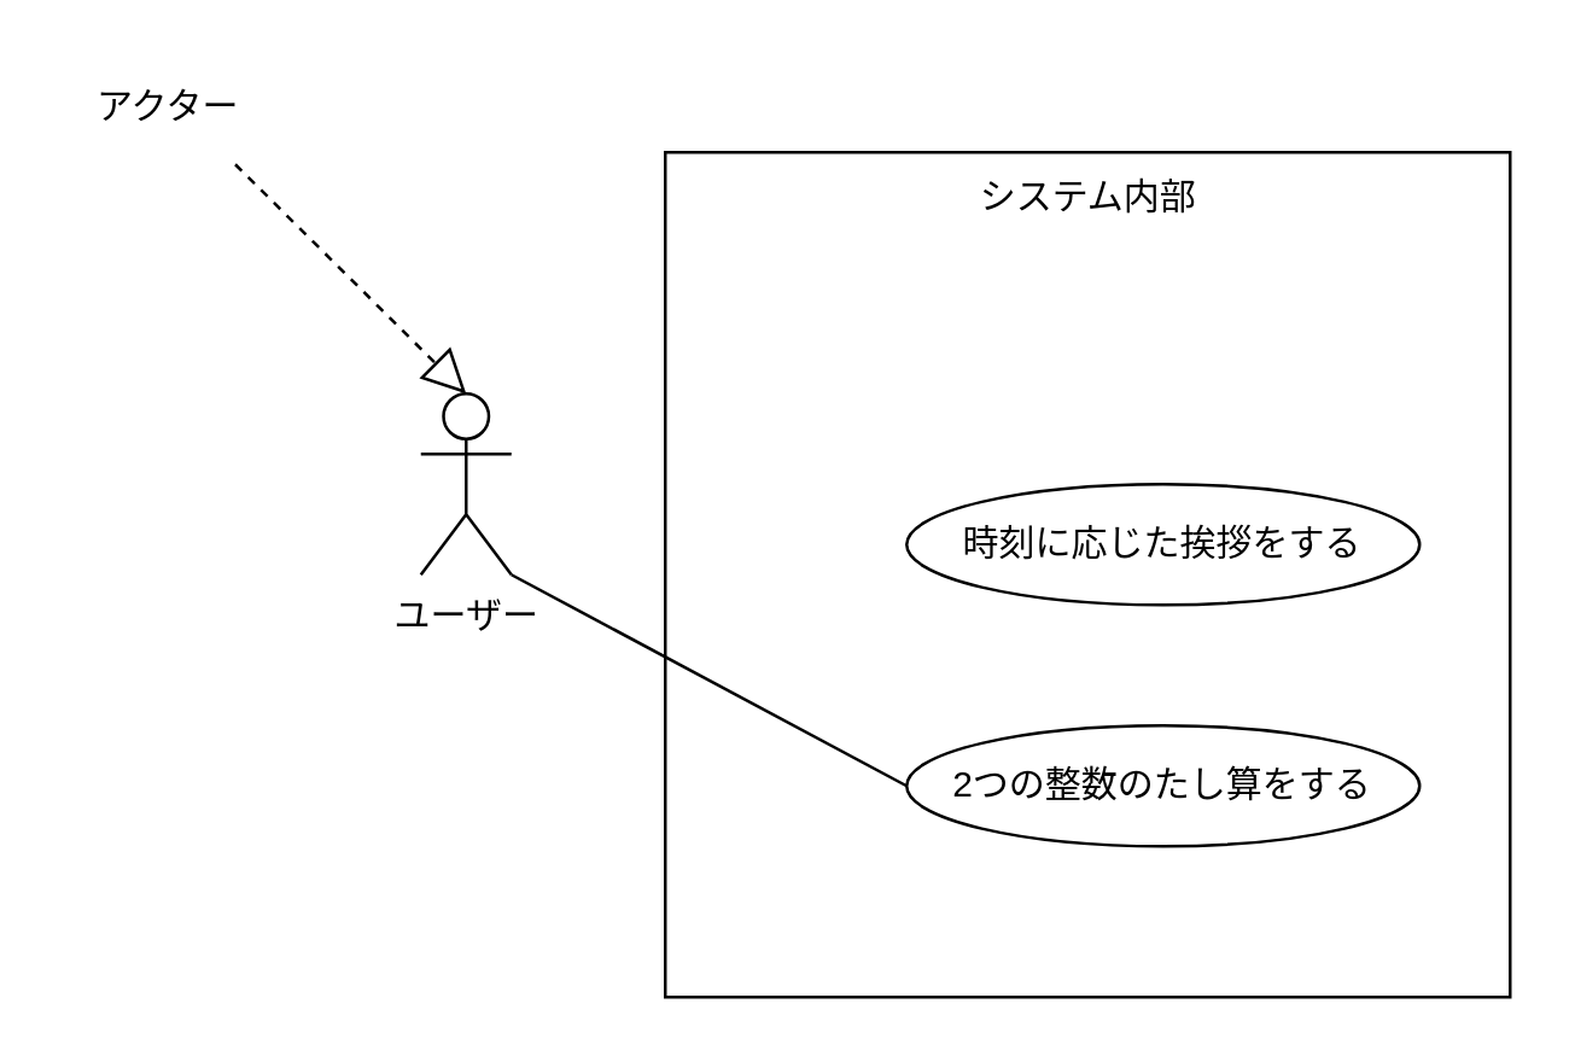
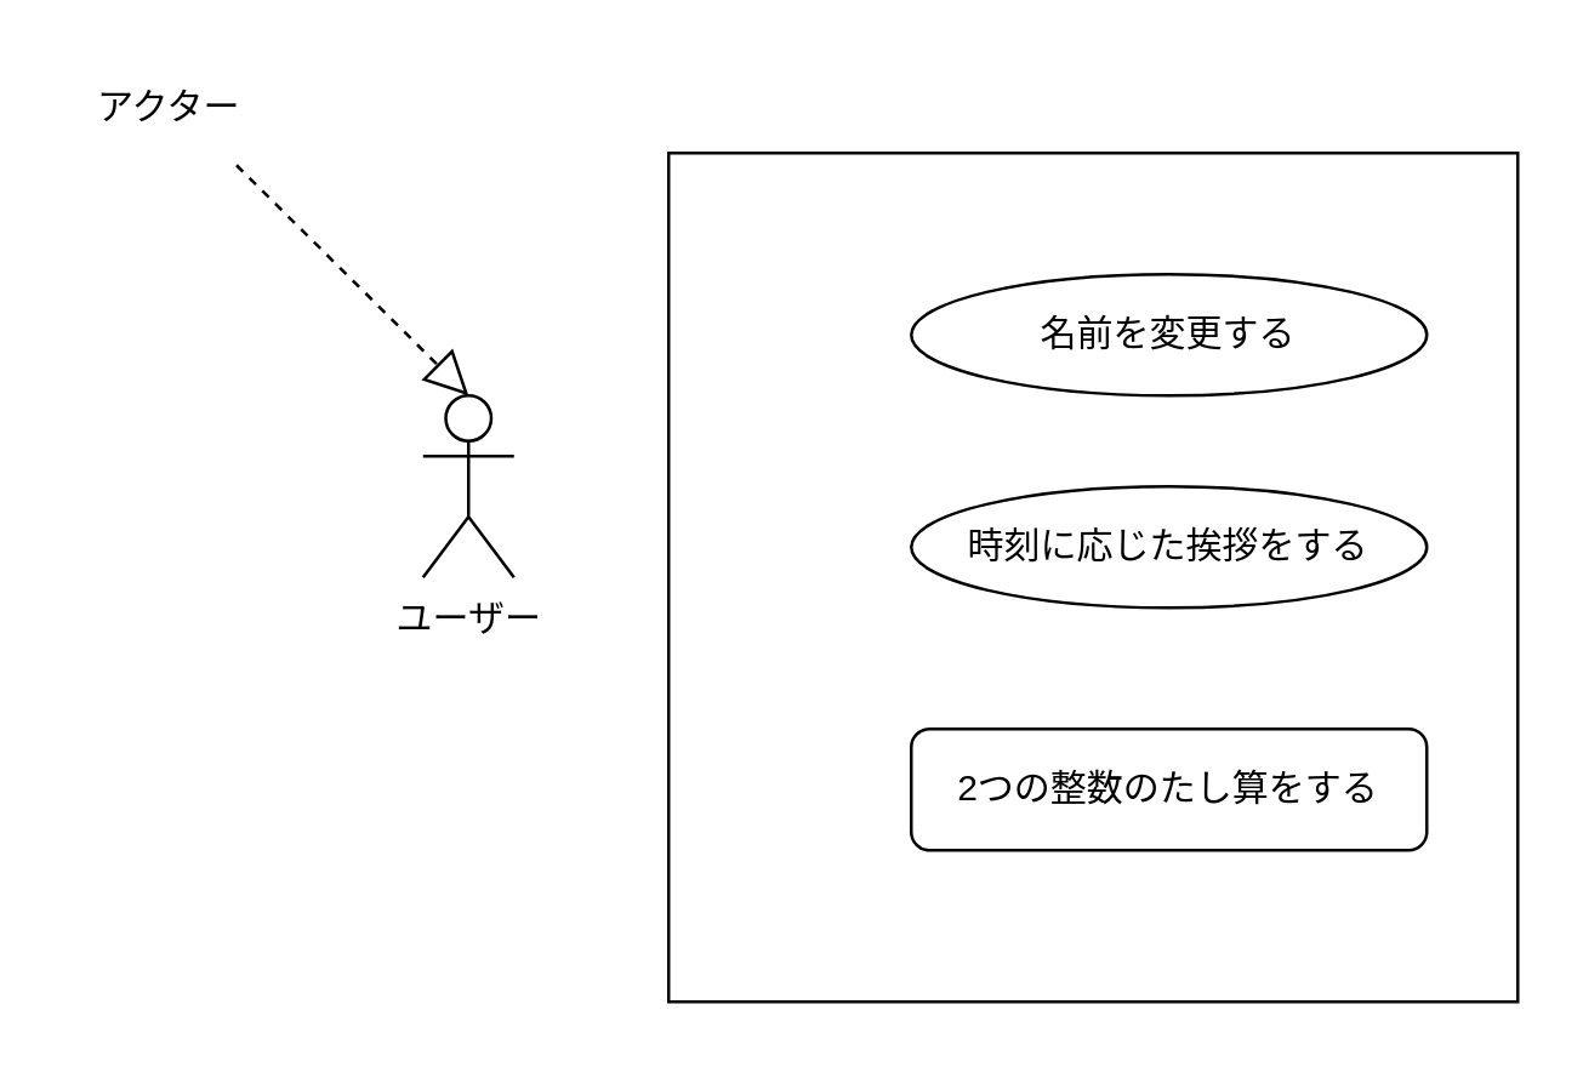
- <mxCell id="4" value="システム内部" style="text;html=1;align=center;verticalAlign=middle;resizable=0;points=[];autosize=1;strokeColor=none;fillColor=none;" parent="1" vertex="1"><mxGeometry x="310" y="50" width="100" height="30" as="geometry" /></mxCell>
+ <mxCell id="5" value="名前を変更する" style="ellipse;whiteSpace=wrap;html=1;fillColor=none;" parent="1" vertex="1"><mxGeometry x="300" y="90" width="170" height="40" as="geometry" /></mxCell>
- <mxCell id="10" value="" style="endArrow=none;html=1;entryX=0;entryY=0.5;entryDx=0;entryDy=0;exitX=1;exitY=1;exitDx=0;exitDy=0;exitPerimeter=0;" edge="1" parent="1" target="9" source="2"><mxGeometry width="50" height="50" relative="1" as="geometry"><mxPoint x="190" y="205" as="sourcePoint" /><mxPoint x="310" y="210" as="targetPoint" /></mxGeometry></mxCell>
- <mxCell id="9" value="2つの整数のたし算をする" style="ellipse;whiteSpace=wrap;html=1;fillColor=none;" vertex="1" parent="1"><mxGeometry x="300" y="240" width="170" height="40" as="geometry" /></mxCell>
+ <mxCell id="9" value="2つの整数のたし算をする" style="whiteSpace=wrap;html=1;fillColor=none;rounded=1;" vertex="1" parent="1"><mxGeometry x="300" y="240" width="170" height="40" as="geometry" /></mxCell>
